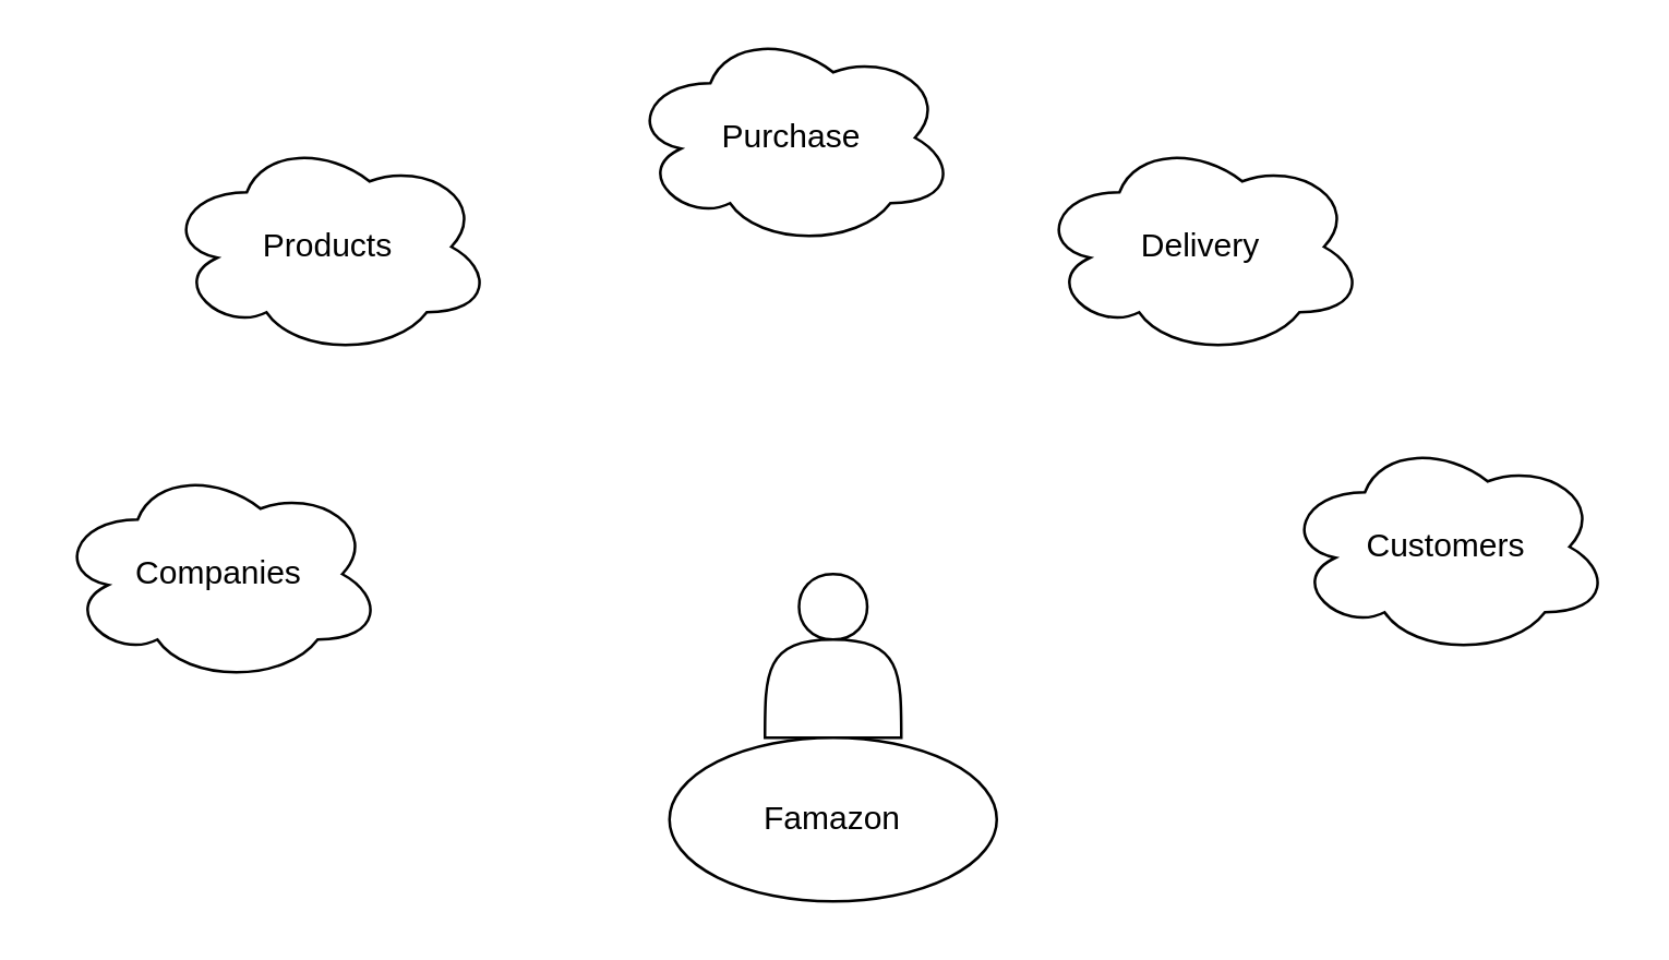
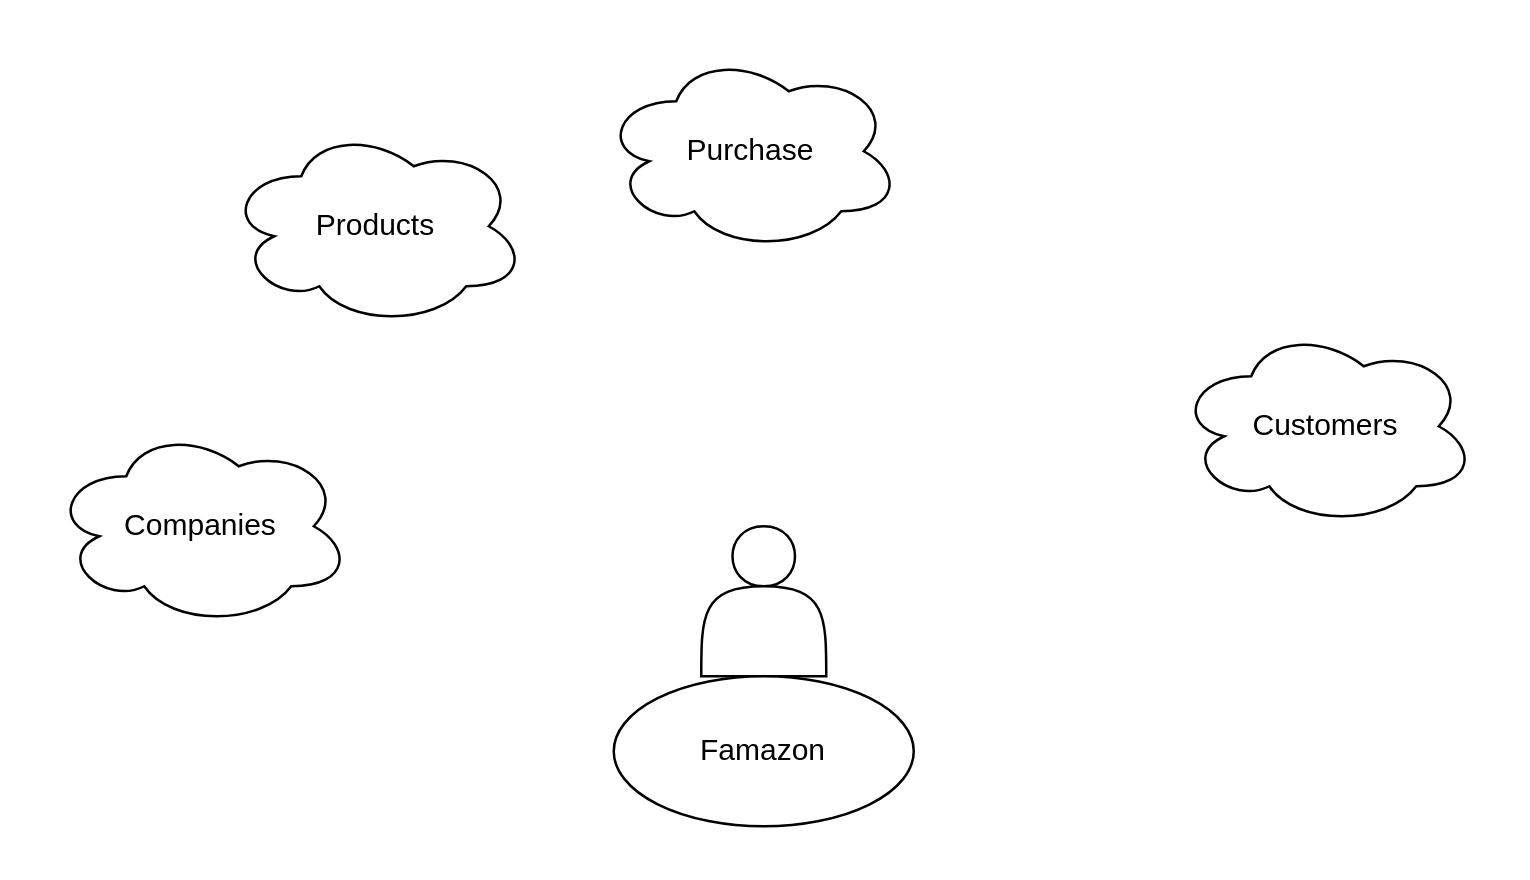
- <mxCell id="9" value="Purchase" style="ellipse;shape=cloud;whiteSpace=wrap;html=1;" vertex="1" parent="1"><mxGeometry x="230" y="10" width="120" height="80" as="geometry" /></mxCell>
+ <mxCell id="9" value="Purchase" style="ellipse;shape=cloud;whiteSpace=wrap;html=1;" vertex="1" parent="1"><mxGeometry x="240" y="20" width="120" height="80" as="geometry" /></mxCell>
- <mxCell id="3" value="Products" style="ellipse;shape=cloud;whiteSpace=wrap;html=1;" vertex="1" parent="1"><mxGeometry x="60" y="50" width="120" height="80" as="geometry" /></mxCell>
+ <mxCell id="3" value="Products" style="ellipse;shape=cloud;whiteSpace=wrap;html=1;" vertex="1" parent="1"><mxGeometry x="90" y="50" width="120" height="80" as="geometry" /></mxCell>
- <mxCell id="4" value="Delivery" style="ellipse;shape=cloud;whiteSpace=wrap;html=1;" vertex="1" parent="1"><mxGeometry x="380" y="50" width="120" height="80" as="geometry" /></mxCell>
- <mxCell id="5" value="Customers" style="ellipse;shape=cloud;whiteSpace=wrap;html=1;" vertex="1" parent="1"><mxGeometry x="470" y="160" width="120" height="80" as="geometry" /></mxCell>
+ <mxCell id="5" value="Customers" style="ellipse;shape=cloud;whiteSpace=wrap;html=1;" vertex="1" parent="1"><mxGeometry x="470" y="130" width="120" height="80" as="geometry" /></mxCell>
